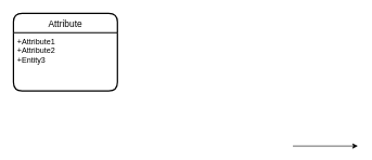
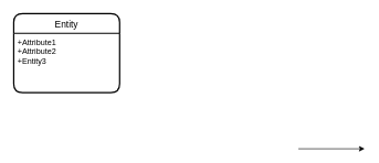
- <mxCell id="3" value="Attribute" style="swimlane;childLayout=stackLayout;horizontal=1;startSize=30;horizontalStack=0;rounded=1;fontSize=14;fontStyle=0;strokeWidth=2;resizeParent=0;resizeLast=1;shadow=0;dashed=0;align=center;" parent="1" vertex="1"><mxGeometry x="20" y="20" width="160" height="120" as="geometry" /></mxCell>
+ <mxCell id="3" value="Entity" style="swimlane;childLayout=stackLayout;horizontal=1;startSize=30;horizontalStack=0;rounded=1;fontSize=14;fontStyle=0;strokeWidth=2;resizeParent=0;resizeLast=1;shadow=0;dashed=0;align=center;" parent="1" vertex="1"><mxGeometry x="20" y="20" width="160" height="120" as="geometry" /></mxCell>
